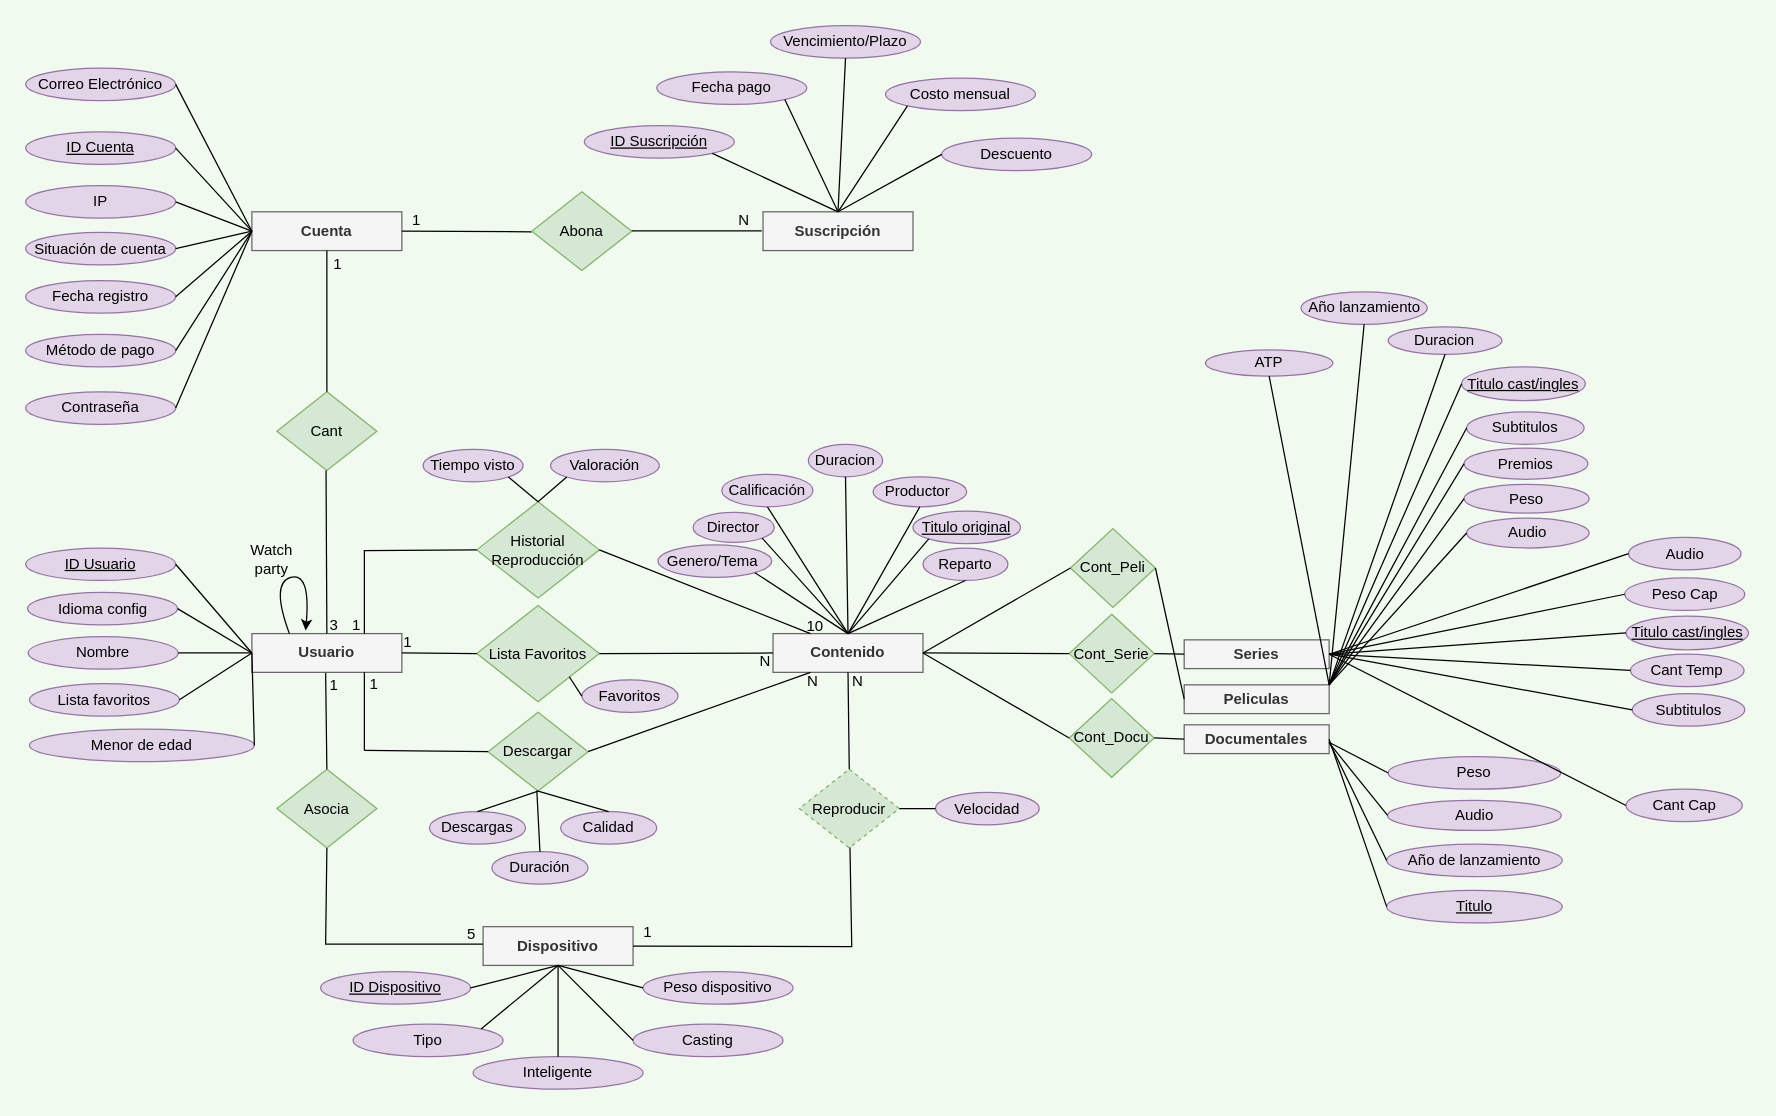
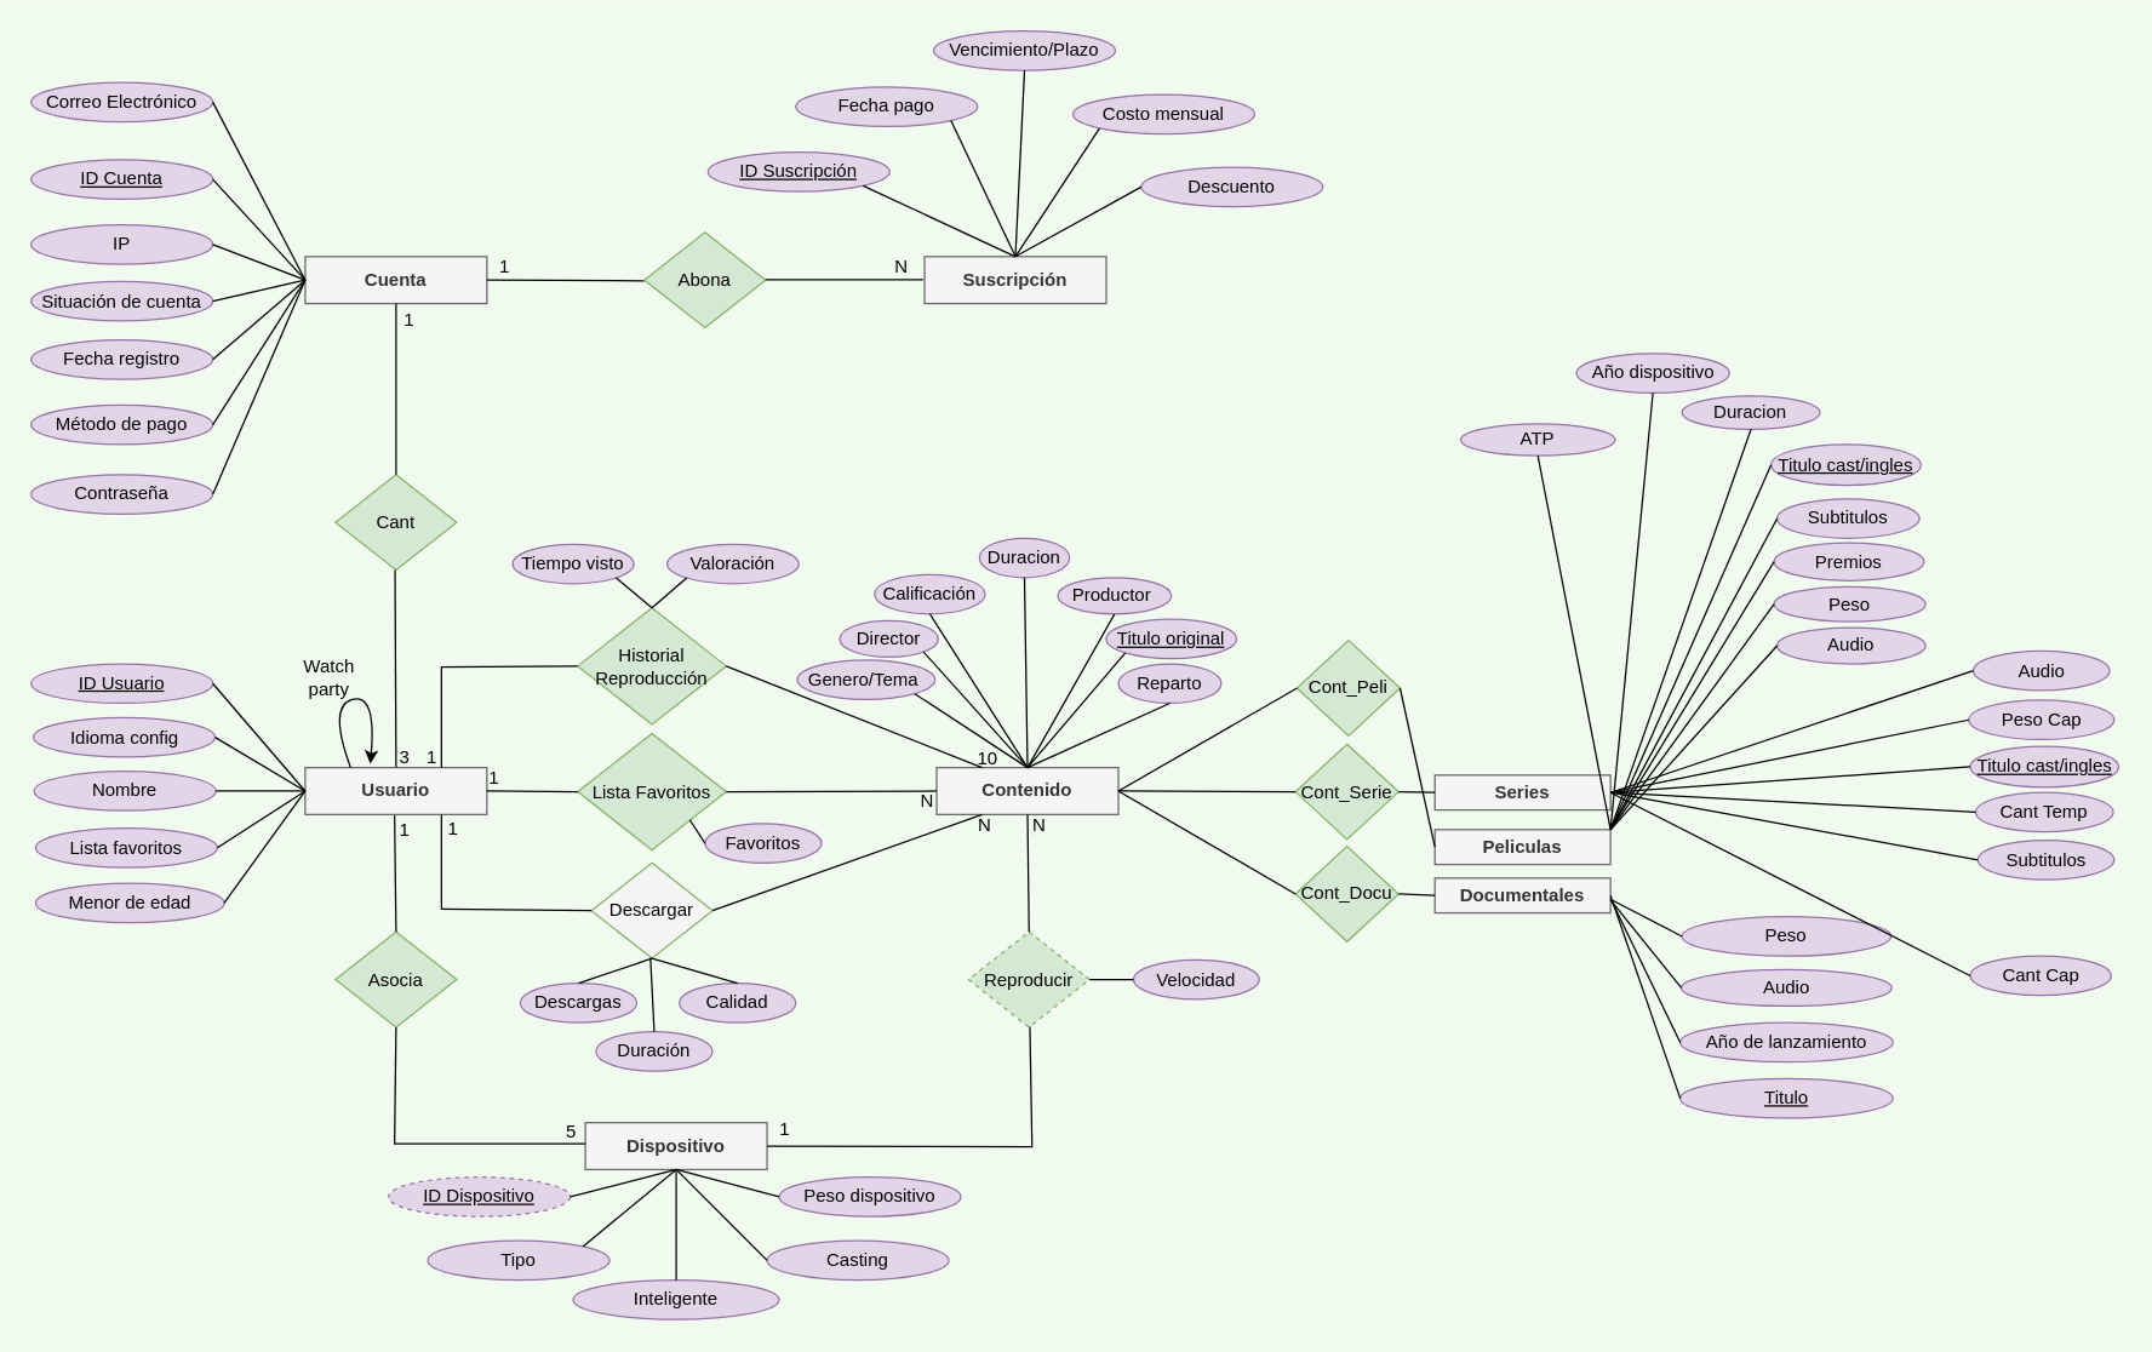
- <mxCell id="132" value="Año lanzamiento" style="ellipse;whiteSpace=wrap;html=1;fillColor=#e1d5e7;strokeColor=#9673a6;gradientColor=none;" parent="1" vertex="1"><mxGeometry x="1040.5" y="233" width="101" height="26" as="geometry" /></mxCell>
+ <mxCell id="132" value="Año dispositivo" style="ellipse;whiteSpace=wrap;html=1;fillColor=#e1d5e7;strokeColor=#9673a6;gradientColor=none;" parent="1" vertex="1"><mxGeometry x="1040.5" y="233" width="101" height="26" as="geometry" /></mxCell>
- <mxCell id="15" value="Menor de edad" style="ellipse;whiteSpace=wrap;html=1;fillColor=#e1d5e7;strokeColor=#9673a6;gradientColor=none;" parent="1" vertex="1"><mxGeometry x="23" y="583" width="180" height="26" as="geometry" /></mxCell>
+ <mxCell id="15" value="Menor de edad" style="ellipse;whiteSpace=wrap;html=1;fillColor=#e1d5e7;strokeColor=#9673a6;gradientColor=none;" parent="1" vertex="1"><mxGeometry x="23" y="583" width="124.5" height="26" as="geometry" /></mxCell>
- <mxCell id="46" value="Descargar" style="rhombus;whiteSpace=wrap;html=1;fillColor=#d5e8d4;strokeColor=#82b366;" parent="1" vertex="1"><mxGeometry x="390" y="569.5" width="80" height="63" as="geometry" /></mxCell>
+ <mxCell id="46" value="Descargar" style="rhombus;whiteSpace=wrap;html=1;fillColor=#f5f5f5;strokeColor=#82b366;" parent="1" vertex="1"><mxGeometry x="390" y="569.5" width="80" height="63" as="geometry" /></mxCell>
- <mxCell id="16" value="&lt;u&gt;ID Dispositivo&lt;/u&gt;" style="ellipse;whiteSpace=wrap;html=1;fillColor=#e1d5e7;strokeColor=#9673a6;gradientColor=none;" parent="1" vertex="1"><mxGeometry x="256" y="777" width="120" height="26" as="geometry" /></mxCell>
+ <mxCell id="16" value="&lt;u&gt;ID Dispositivo&lt;/u&gt;" style="ellipse;whiteSpace=wrap;html=1;fillColor=#e1d5e7;strokeColor=#9673a6;gradientColor=none;dashed=1;" parent="1" vertex="1"><mxGeometry x="256" y="777" width="120" height="26" as="geometry" /></mxCell>
